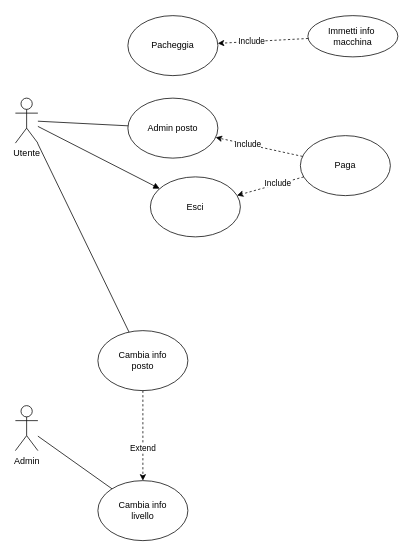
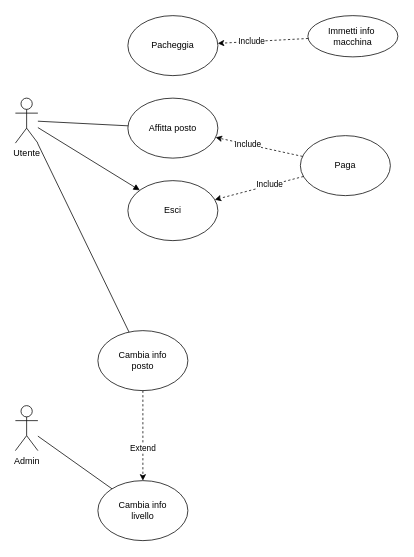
- <mxCell id="3" value="Admin posto" style="ellipse;whiteSpace=wrap;html=1;" vertex="1" parent="1"><mxGeometry x="170" y="130" width="120" height="80" as="geometry" /></mxCell>
+ <mxCell id="3" value="Affitta posto" style="ellipse;whiteSpace=wrap;html=1;" vertex="1" parent="1"><mxGeometry x="170" y="130" width="120" height="80" as="geometry" /></mxCell>
- <mxCell id="5" value="Esci" style="ellipse;whiteSpace=wrap;html=1;" vertex="1" parent="1"><mxGeometry x="200" y="235" width="120" height="80" as="geometry" /></mxCell>
+ <mxCell id="5" value="Esci" style="ellipse;whiteSpace=wrap;html=1;" vertex="1" parent="1"><mxGeometry x="170" y="240" width="120" height="80" as="geometry" /></mxCell>
